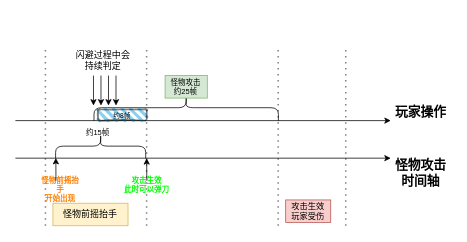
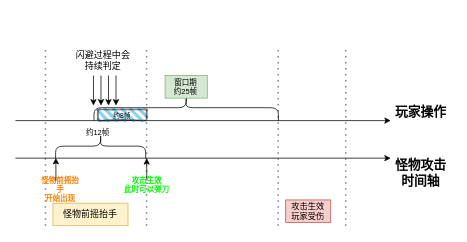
- <mxCell id="24" value="怪物攻击&lt;div&gt;约25帧&lt;/div&gt;" style="text;html=1;align=center;verticalAlign=middle;whiteSpace=wrap;rounded=0;fontSize=10;fillColor=#d5e8d4;strokeColor=#82b366;" vertex="1" parent="1"><mxGeometry x="219.36" y="100" width="56.26" height="30" as="geometry" /></mxCell>
+ <mxCell id="24" value="窗口期&lt;div&gt;约25帧&lt;/div&gt;" style="text;html=1;align=center;verticalAlign=middle;whiteSpace=wrap;rounded=0;fontSize=10;fillColor=#d5e8d4;strokeColor=#82b366;" vertex="1" parent="1"><mxGeometry x="219.36" y="100" width="56.26" height="30" as="geometry" /></mxCell>
- <mxCell id="15" value="约15帧" style="text;html=1;align=center;verticalAlign=middle;whiteSpace=wrap;rounded=0;fontSize=10;" vertex="1" parent="1"><mxGeometry x="100" y="160" width="60" height="30" as="geometry" /></mxCell>
+ <mxCell id="15" value="约12帧" style="text;html=1;align=center;verticalAlign=middle;whiteSpace=wrap;rounded=0;fontSize=10;" vertex="1" parent="1"><mxGeometry x="100" y="160" width="60" height="30" as="geometry" /></mxCell>
